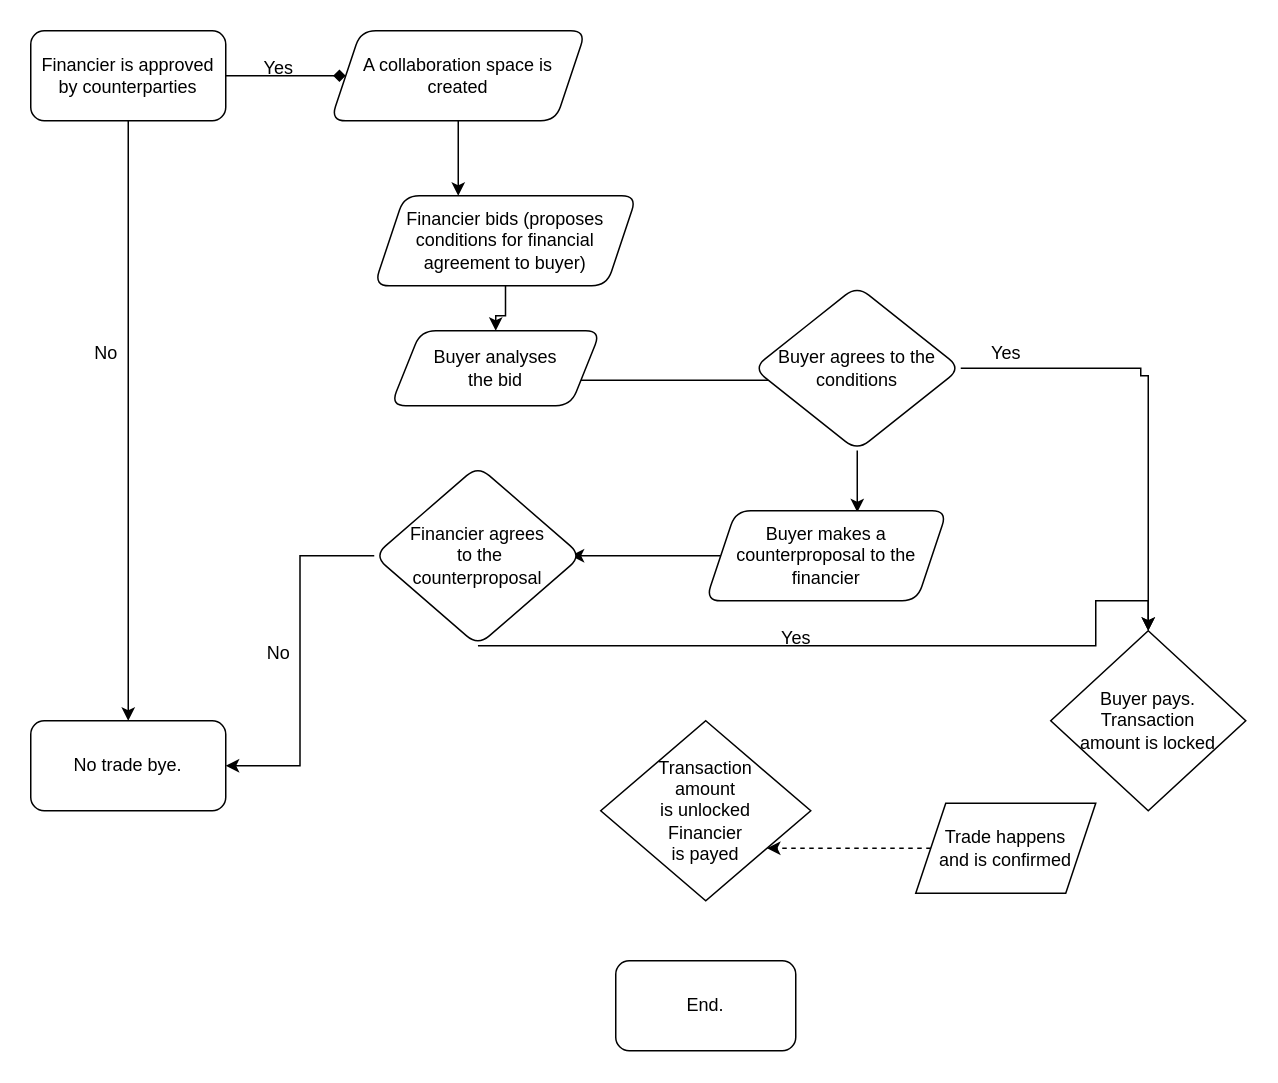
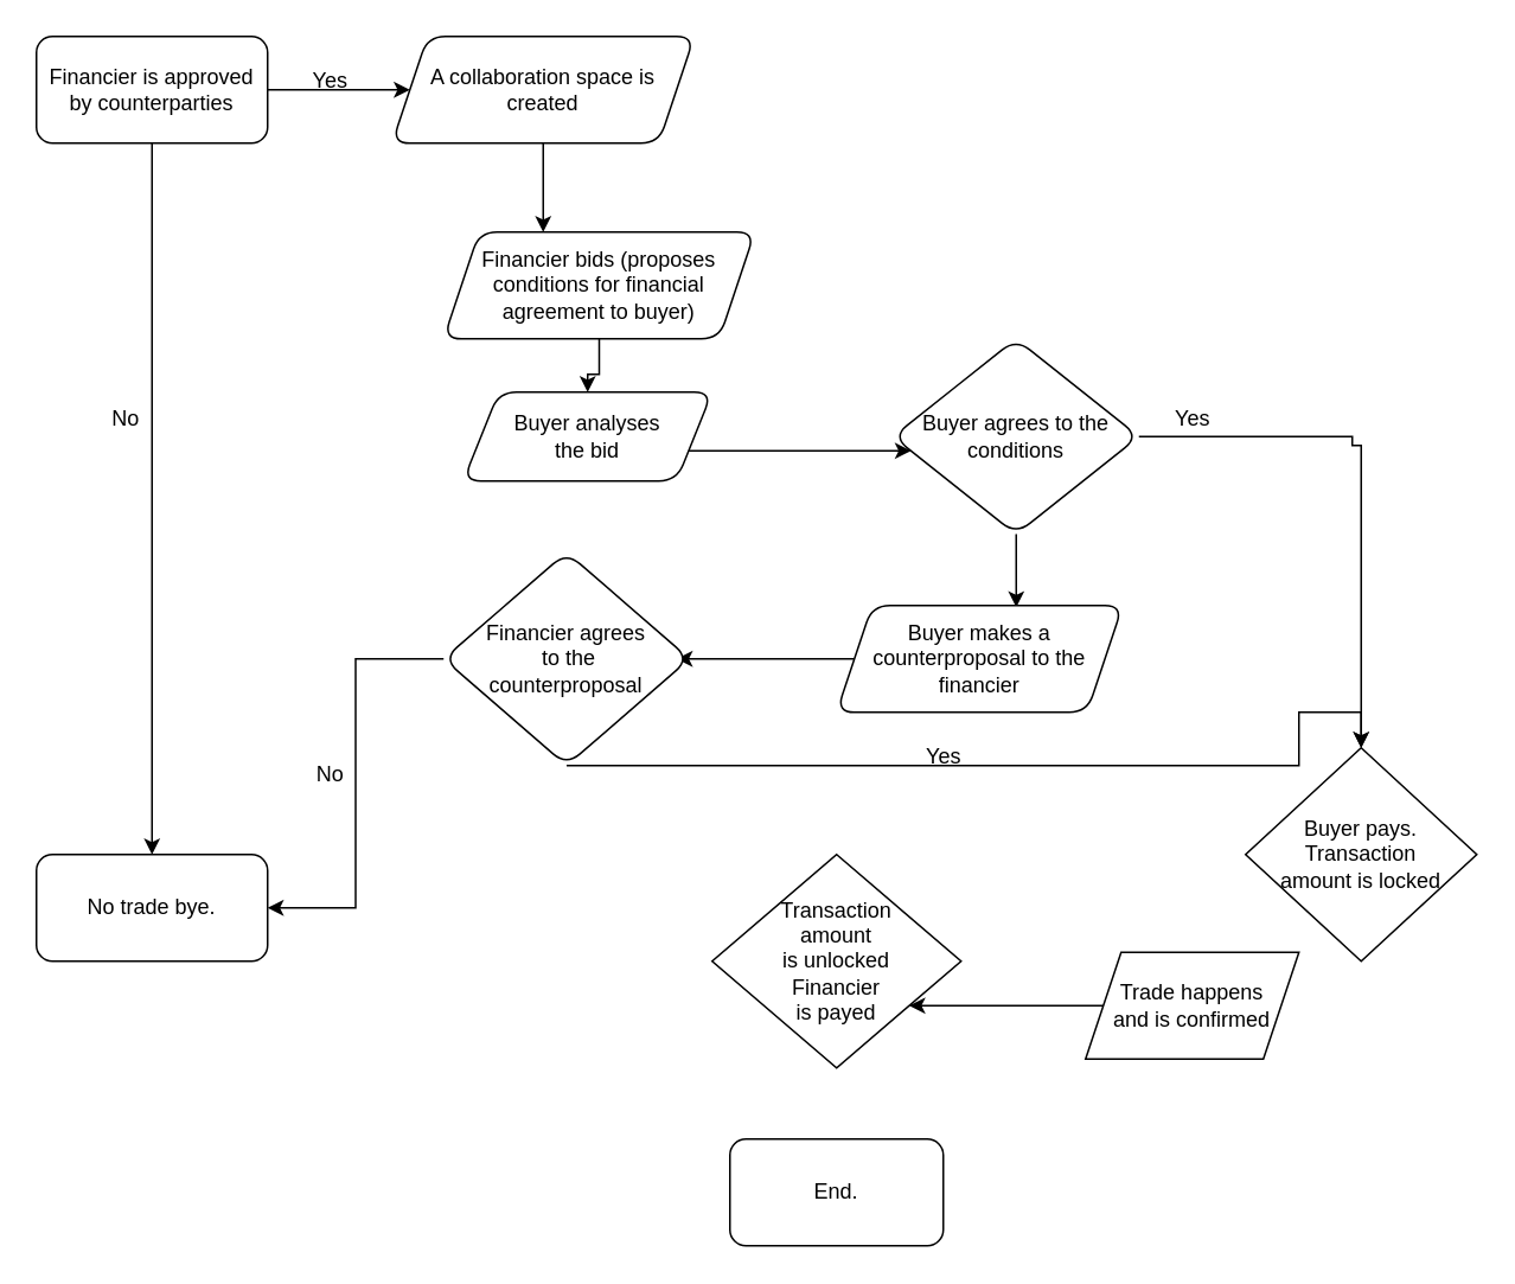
- <mxCell id="2" value="" style="edgeStyle=orthogonalEdgeStyle;rounded=0;orthogonalLoop=1;jettySize=auto;html=1;endArrow=diamond;" edge="1" parent="1" source="4" target="6"><mxGeometry relative="1" as="geometry" /></mxCell>
+ <mxCell id="2" value="" style="edgeStyle=orthogonalEdgeStyle;rounded=0;orthogonalLoop=1;jettySize=auto;html=1;" edge="1" parent="1" source="4" target="6"><mxGeometry relative="1" as="geometry" /></mxCell>
- <mxCell id="12" value="" style="edgeStyle=orthogonalEdgeStyle;rounded=0;orthogonalLoop=1;jettySize=auto;html=1;endArrow=none;" edge="1" parent="1" source="13" target="16"><mxGeometry relative="1" as="geometry"><Array as="points"><mxPoint x="440" y="253" /><mxPoint x="440" y="253" /></Array></mxGeometry></mxCell>
+ <mxCell id="12" value="" style="edgeStyle=orthogonalEdgeStyle;rounded=0;orthogonalLoop=1;jettySize=auto;html=1;" edge="1" parent="1" source="13" target="16"><mxGeometry relative="1" as="geometry"><Array as="points"><mxPoint x="440" y="253" /><mxPoint x="440" y="253" /></Array></mxGeometry></mxCell>
- <mxCell id="26" value="" style="edgeStyle=orthogonalEdgeStyle;rounded=0;orthogonalLoop=1;jettySize=auto;html=1;dashed=1;" edge="1" parent="1" source="27" target="28"><mxGeometry relative="1" as="geometry"><Array as="points"><mxPoint x="550" y="565" /><mxPoint x="550" y="565" /></Array></mxGeometry></mxCell>
+ <mxCell id="26" value="" style="edgeStyle=orthogonalEdgeStyle;rounded=0;orthogonalLoop=1;jettySize=auto;html=1;" edge="1" parent="1" source="27" target="28"><mxGeometry relative="1" as="geometry"><Array as="points"><mxPoint x="550" y="565" /><mxPoint x="550" y="565" /></Array></mxGeometry></mxCell>
